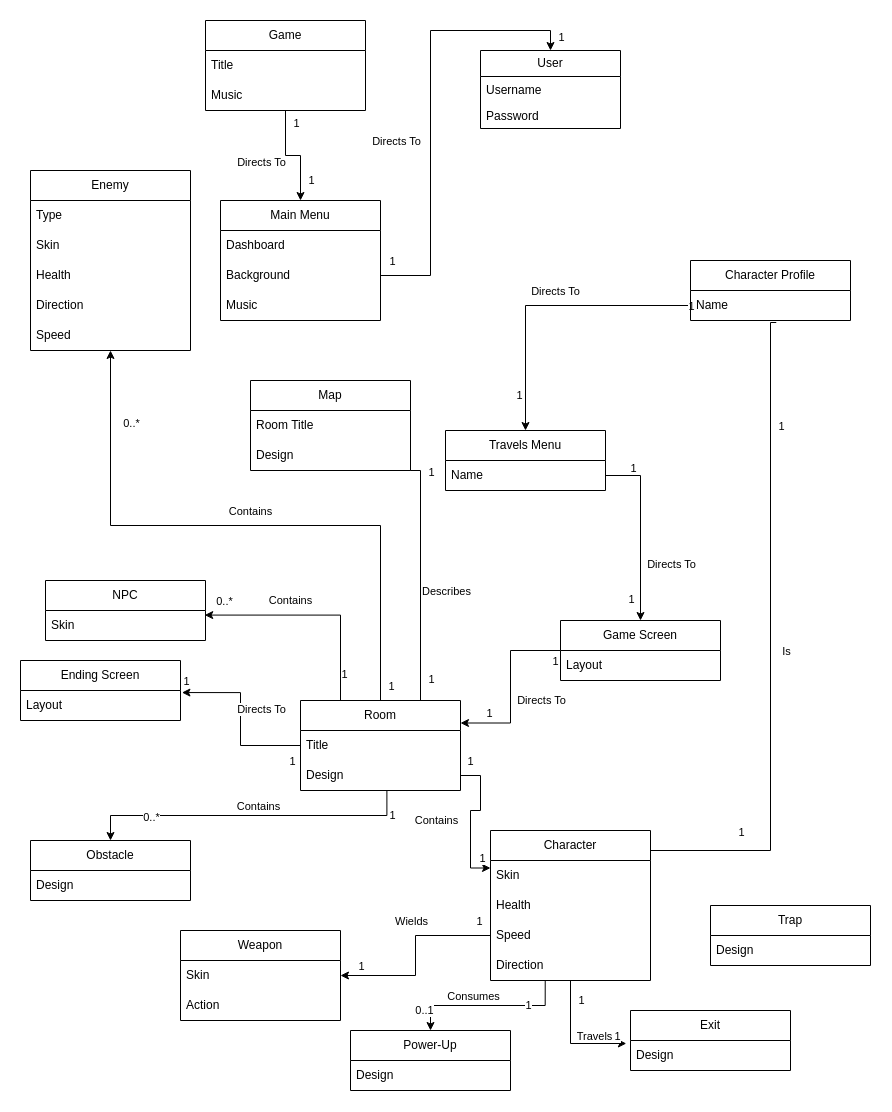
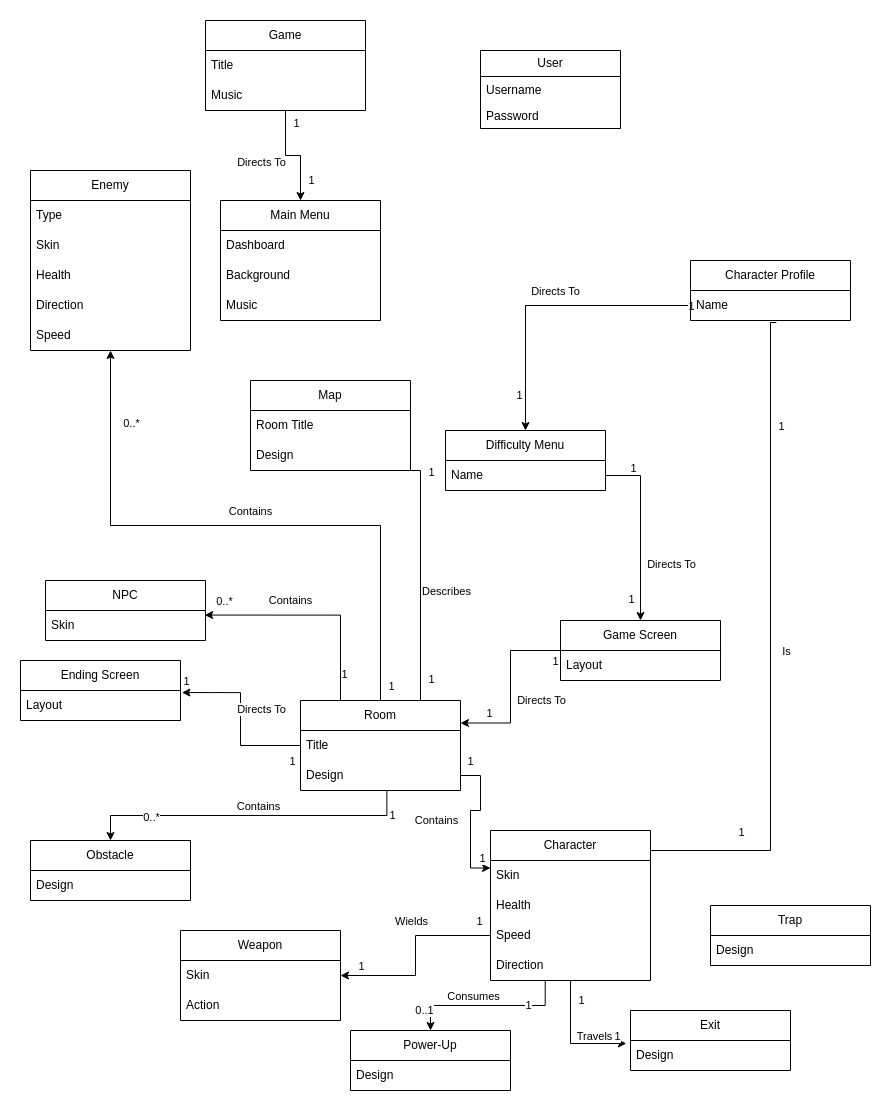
- <mxCell id="88" style="edgeStyle=orthogonalEdgeStyle;rounded=0;orthogonalLoop=1;jettySize=auto;html=1;entryX=0.5;entryY=0;entryDx=0;entryDy=0;" edge="1" parent="1" source="59" target="61"><mxGeometry relative="1" as="geometry" /></mxCell>
- <mxCell id="89" value="Directs To" style="edgeLabel;html=1;align=center;verticalAlign=middle;resizable=0;points=[];" vertex="1" connectable="0" parent="88"><mxGeometry x="-0.413" y="4" relative="1" as="geometry"><mxPoint x="-31" y="-57" as="offset" /></mxGeometry></mxCell>
- <mxCell id="90" value="1" style="edgeLabel;html=1;align=center;verticalAlign=middle;resizable=0;points=[];" vertex="1" connectable="0" parent="88"><mxGeometry x="-0.927" y="3" relative="1" as="geometry"><mxPoint x="-5" y="-12" as="offset" /></mxGeometry></mxCell>
- <mxCell id="91" value="1" style="edgeLabel;html=1;align=center;verticalAlign=middle;resizable=0;points=[];" vertex="1" connectable="0" parent="88"><mxGeometry x="0.929" y="1" relative="1" as="geometry"><mxPoint x="9" y="1" as="offset" /></mxGeometry></mxCell>
- <mxCell id="108" value="Travels Menu" style="swimlane;fontStyle=0;childLayout=stackLayout;horizontal=1;startSize=30;horizontalStack=0;resizeParent=1;resizeParentMax=0;resizeLast=0;collapsible=1;marginBottom=0;whiteSpace=wrap;html=1;" vertex="1" parent="1"><mxGeometry x="445" y="430" width="160" height="60" as="geometry" /></mxCell>
+ <mxCell id="108" value="Difficulty Menu" style="swimlane;fontStyle=0;childLayout=stackLayout;horizontal=1;startSize=30;horizontalStack=0;resizeParent=1;resizeParentMax=0;resizeLast=0;collapsible=1;marginBottom=0;whiteSpace=wrap;html=1;" vertex="1" parent="1"><mxGeometry x="445" y="430" width="160" height="60" as="geometry" /></mxCell>
